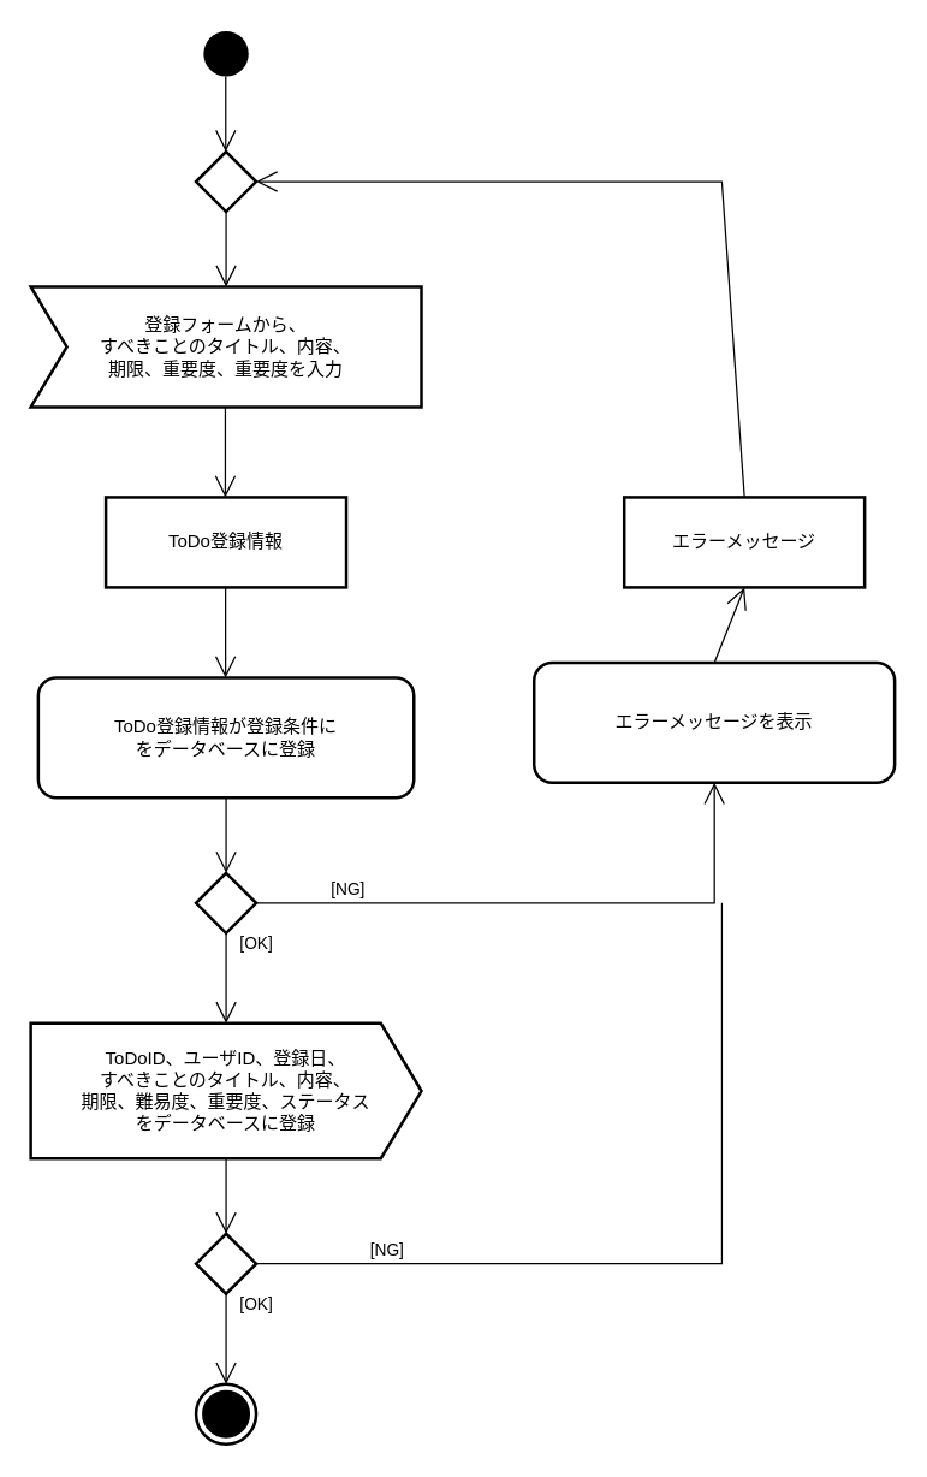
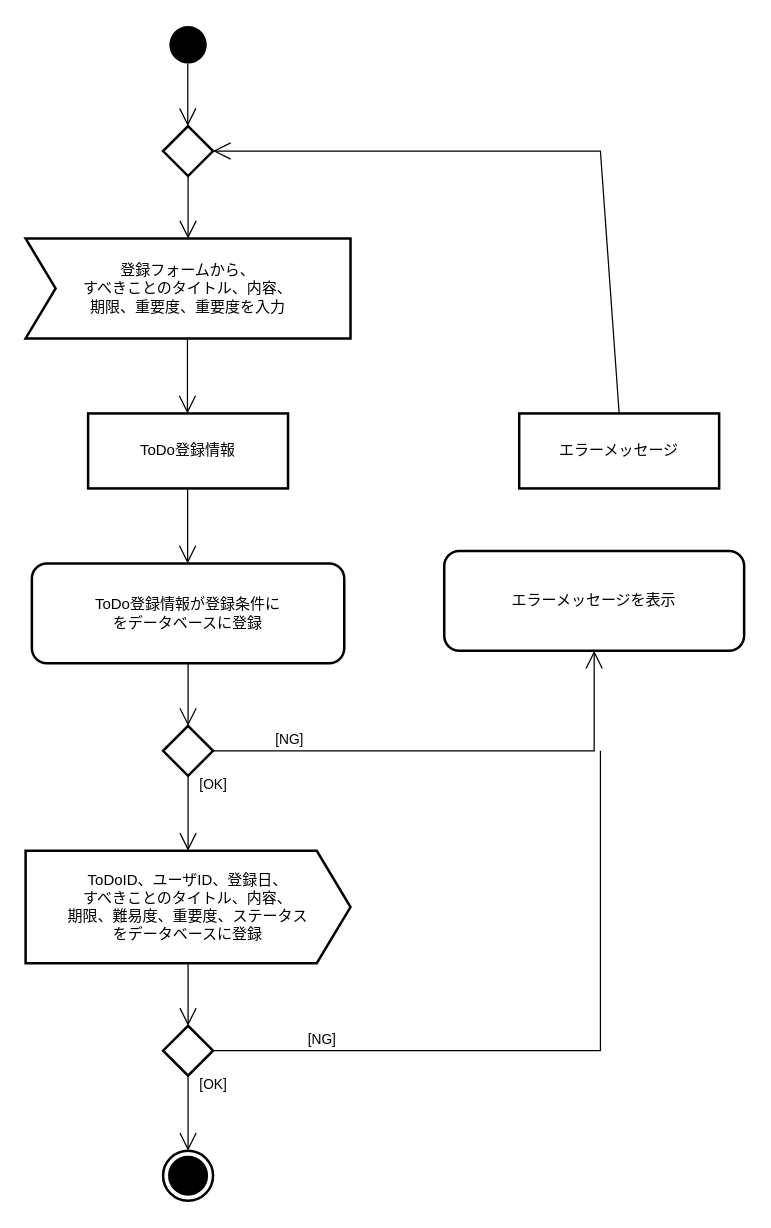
- <mxCell id="19" value="" style="endArrow=open;endFill=1;endSize=12;html=1;entryX=0.5;entryY=1;entryDx=0;entryDy=0;exitX=0.5;exitY=0;exitDx=0;exitDy=0;" parent="1" source="15" target="16" edge="1"><mxGeometry width="160" relative="1" as="geometry"><mxPoint x="610" y="370" as="sourcePoint" /><mxPoint x="610" y="430" as="targetPoint" /></mxGeometry></mxCell>
